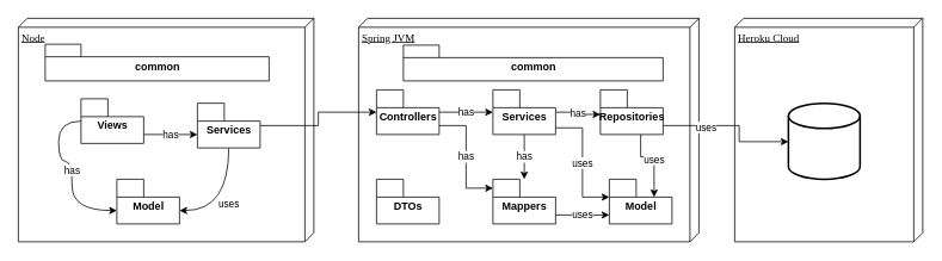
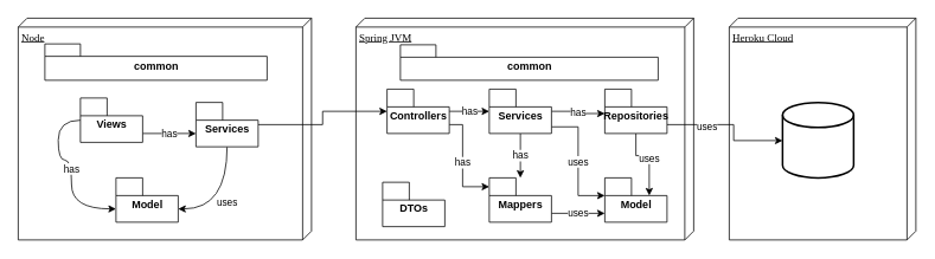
- <mxCell id="14" value="Controllers" style="shape=folder;fontStyle=1;spacingTop=10;tabWidth=30;tabHeight=20;tabPosition=left;html=1;" vertex="1" parent="1"><mxGeometry x="420" y="100" width="70" height="50" as="geometry" /></mxCell>
+ <mxCell id="14" value="Controllers" style="shape=folder;fontStyle=1;spacingTop=10;tabWidth=30;tabHeight=20;tabPosition=left;html=1;" vertex="1" parent="1"><mxGeometry x="435" y="100" width="70" height="50" as="geometry" /></mxCell>
- <mxCell id="22" value="Repositories" style="shape=folder;fontStyle=1;spacingTop=10;tabWidth=30;tabHeight=20;tabPosition=left;html=1;" vertex="1" parent="1"><mxGeometry x="670" y="100" width="70" height="50" as="geometry" /></mxCell>
+ <mxCell id="22" value="Repositories" style="shape=folder;fontStyle=1;spacingTop=10;tabWidth=30;tabHeight=20;tabPosition=left;html=1;" vertex="1" parent="1"><mxGeometry x="680" y="100" width="70" height="50" as="geometry" /></mxCell>
- <mxCell id="26" value="DTOs" style="shape=folder;fontStyle=1;spacingTop=10;tabWidth=30;tabHeight=20;tabPosition=left;html=1;" vertex="1" parent="1"><mxGeometry x="420" y="200" width="70" height="50" as="geometry" /></mxCell>
+ <mxCell id="26" value="DTOs" style="shape=folder;fontStyle=1;spacingTop=10;tabWidth=30;tabHeight=20;tabPosition=left;html=1;" vertex="1" parent="1"><mxGeometry x="430" y="205" width="70" height="50" as="geometry" /></mxCell>
